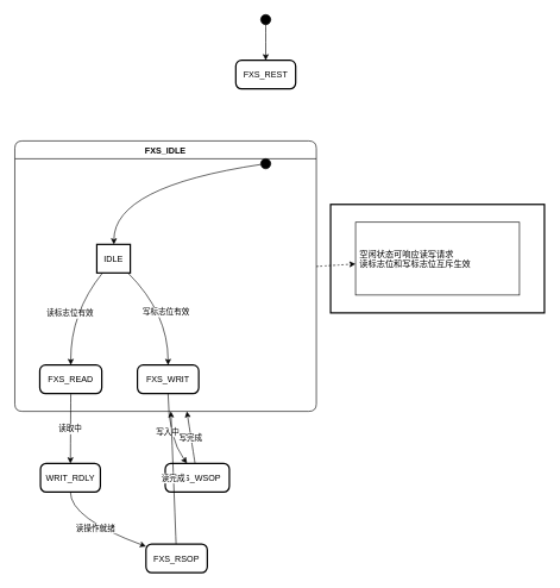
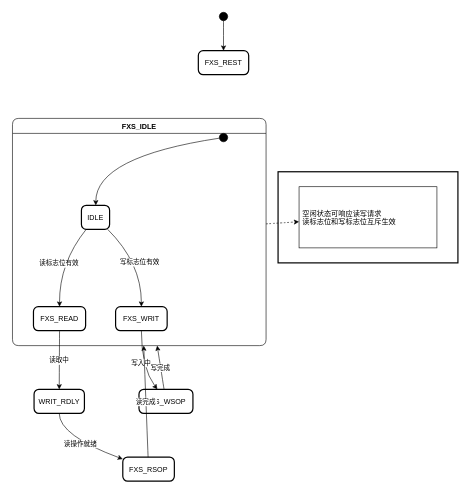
- <mxCell id="6" value="IDLE" style="arcSize=20;strokeWidth=2;rounded=0;" vertex="1" parent="1"><mxGeometry x="135" y="342" width="47" height="40" as="geometry" /></mxCell>
+ <mxCell id="6" value="IDLE" style="rounded=1;arcSize=20;strokeWidth=2" vertex="1" parent="1"><mxGeometry x="135" y="342" width="47" height="40" as="geometry" /></mxCell>
